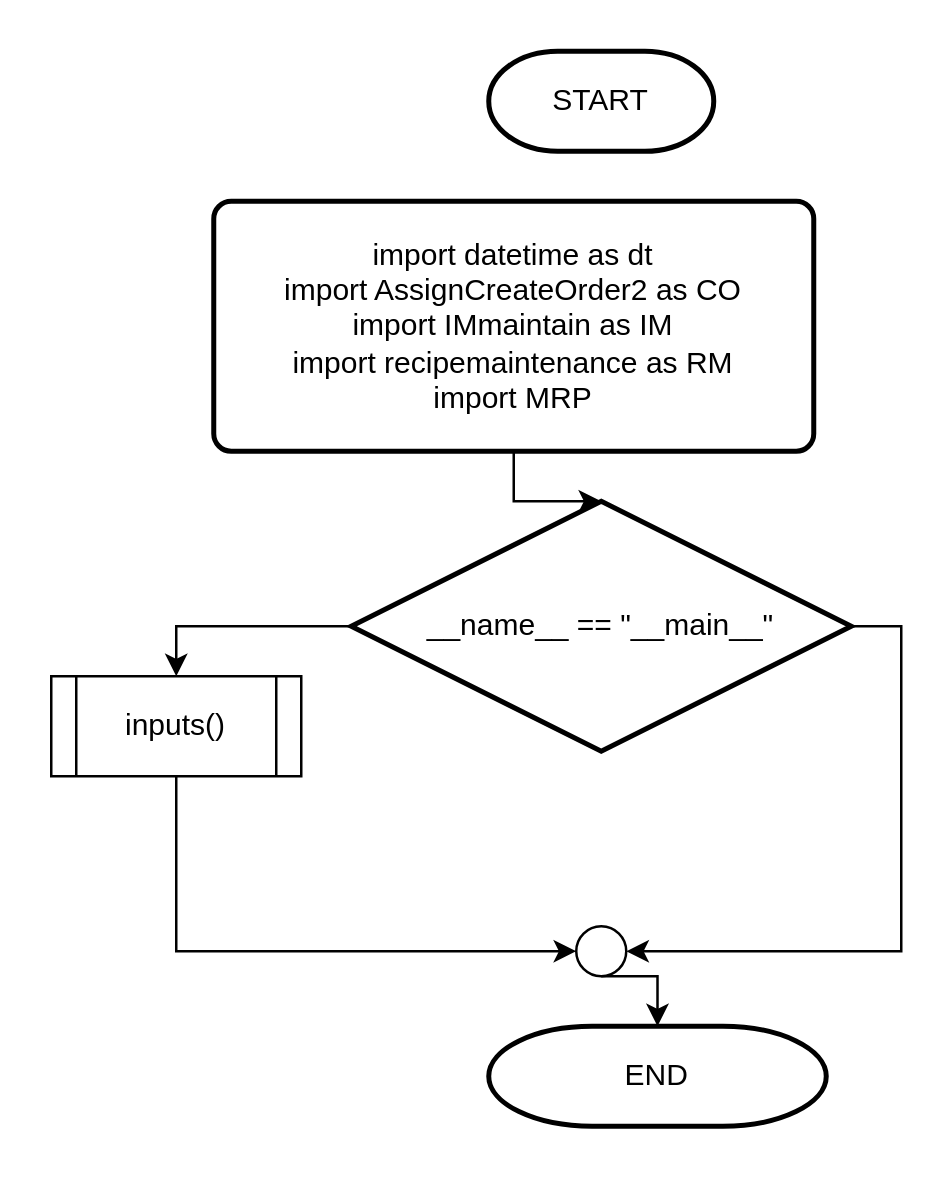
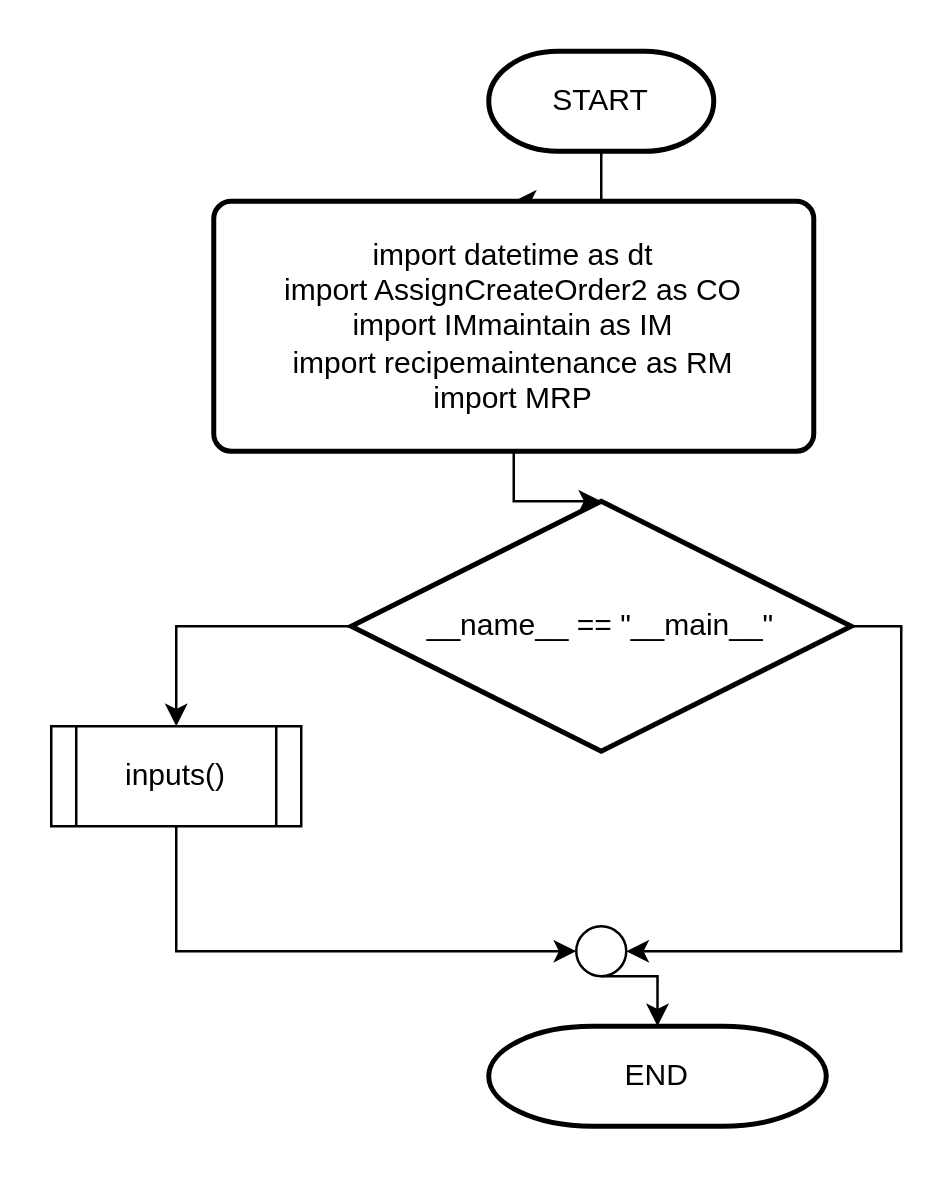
+ <mxCell id="2" style="edgeStyle=orthogonalEdgeStyle;rounded=0;orthogonalLoop=1;jettySize=auto;html=1;exitX=0.5;exitY=1;exitDx=0;exitDy=0;exitPerimeter=0;entryX=0.5;entryY=0;entryDx=0;entryDy=0;" edge="1" parent="1" source="3" target="5"><mxGeometry relative="1" as="geometry" /></mxCell>
- <mxCell id="10" value="inputs()" style="shape=process;whiteSpace=wrap;html=1;backgroundOutline=1;" vertex="1" parent="1"><mxGeometry x="20" y="270" width="100" height="40" as="geometry" /></mxCell>
+ <mxCell id="10" value="inputs()" style="shape=process;whiteSpace=wrap;html=1;backgroundOutline=1;" vertex="1" parent="1"><mxGeometry x="20" y="290" width="100" height="40" as="geometry" /></mxCell>
